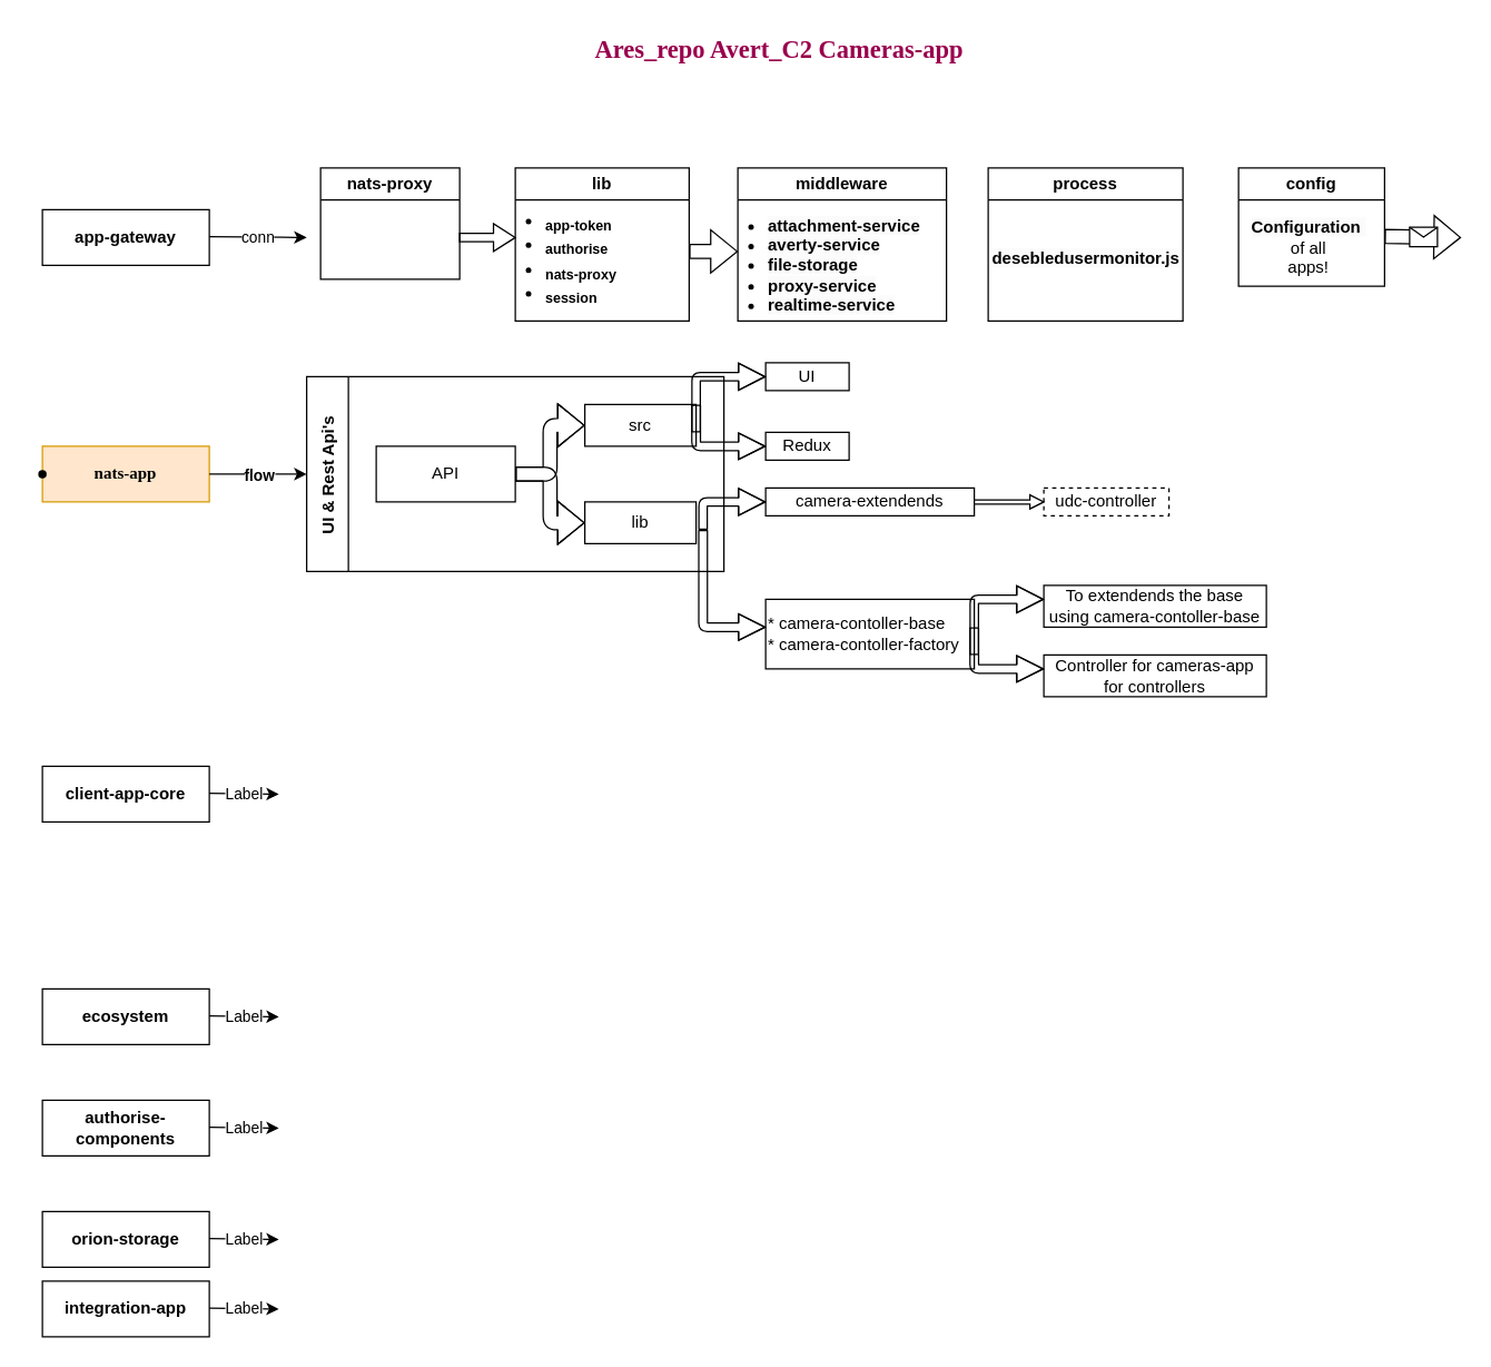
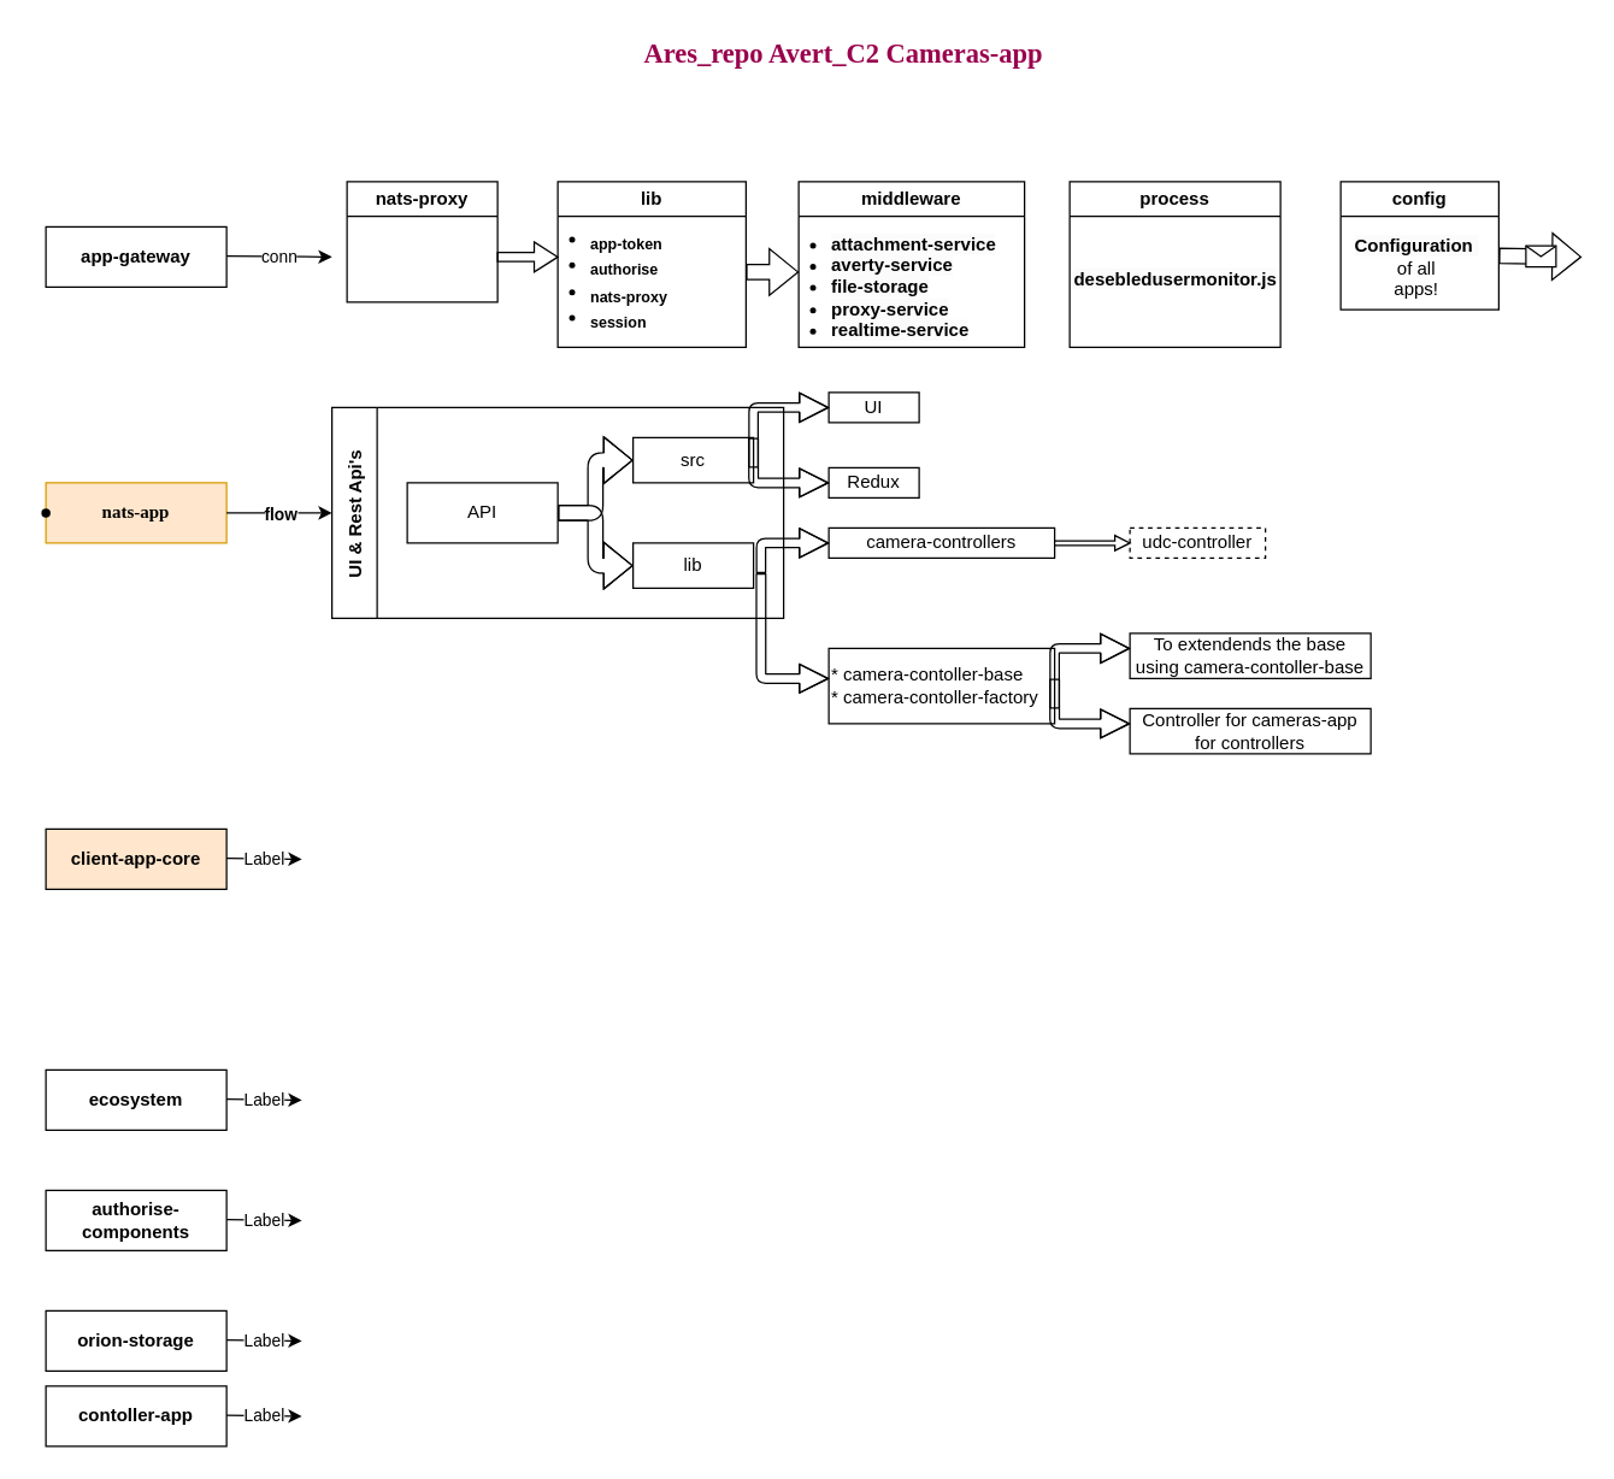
- <mxCell id="48" value="camera-extendends" style="whiteSpace=wrap;html=1;" parent="1" vertex="1"><mxGeometry x="550" y="350" width="150" height="20" as="geometry" /></mxCell>
+ <mxCell id="48" value="camera-controllers" style="whiteSpace=wrap;html=1;" parent="1" vertex="1"><mxGeometry x="550" y="350" width="150" height="20" as="geometry" /></mxCell>
- <mxCell id="6" value="&lt;b&gt;client-app-core&lt;/b&gt;" style="rounded=0;whiteSpace=wrap;html=1;" parent="1" vertex="1"><mxGeometry x="30" y="550" width="120" height="40" as="geometry" /></mxCell>
+ <mxCell id="6" value="&lt;b&gt;client-app-core&lt;/b&gt;" style="rounded=0;whiteSpace=wrap;html=1;fillColor=#ffe6cc;" parent="1" vertex="1"><mxGeometry x="30" y="550" width="120" height="40" as="geometry" /></mxCell>
- <mxCell id="21" value="&lt;b&gt;integration-app&lt;/b&gt;" style="rounded=0;whiteSpace=wrap;html=1;" parent="1" vertex="1"><mxGeometry x="30" y="920" width="120" height="40" as="geometry" /></mxCell>
+ <mxCell id="21" value="&lt;b&gt;contoller-app&lt;/b&gt;" style="rounded=0;whiteSpace=wrap;html=1;" parent="1" vertex="1"><mxGeometry x="30" y="920" width="120" height="40" as="geometry" /></mxCell>
